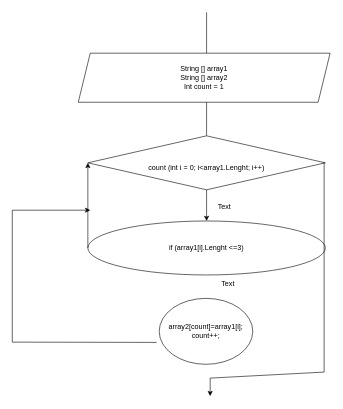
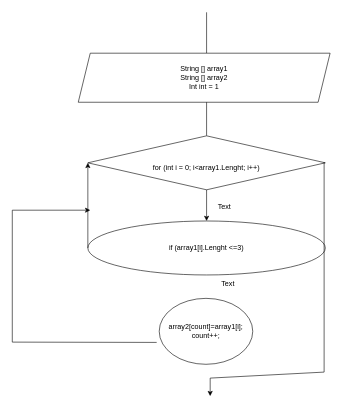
- <mxCell id="4" value="String [] array1&lt;br&gt;String [] array2&lt;br&gt;Int count = 1" style="shape=parallelogram;perimeter=parallelogramPerimeter;whiteSpace=wrap;html=1;fixedSize=1;" vertex="1" parent="2"><mxGeometry y="68.182" width="420" height="81.818" as="geometry" /></mxCell>
+ <mxCell id="4" value="String [] array1&lt;br&gt;String [] array2&lt;br&gt;Int int = 1" style="shape=parallelogram;perimeter=parallelogramPerimeter;whiteSpace=wrap;html=1;fixedSize=1;" vertex="1" parent="2"><mxGeometry y="68.182" width="420" height="81.818" as="geometry" /></mxCell>
- <mxCell id="6" value="&lt;br&gt;count (int i = 0; i&amp;lt;array1.Lenght; i++)" style="rhombus;whiteSpace=wrap;html=1;" vertex="1" parent="1"><mxGeometry x="146" y="226" width="396" height="90" as="geometry" /></mxCell>
+ <mxCell id="6" value="&lt;br&gt;for (int i = 0; i&amp;lt;array1.Lenght; i++)" style="rhombus;whiteSpace=wrap;html=1;" vertex="1" parent="1"><mxGeometry x="146" y="226" width="396" height="90" as="geometry" /></mxCell>
